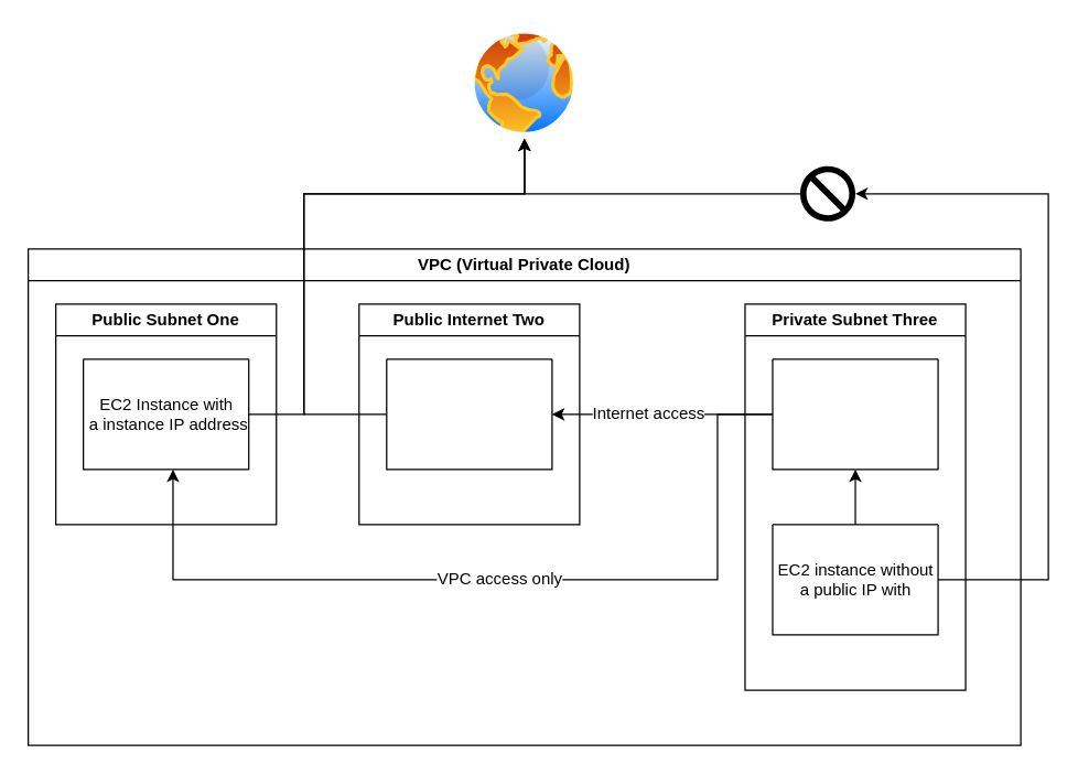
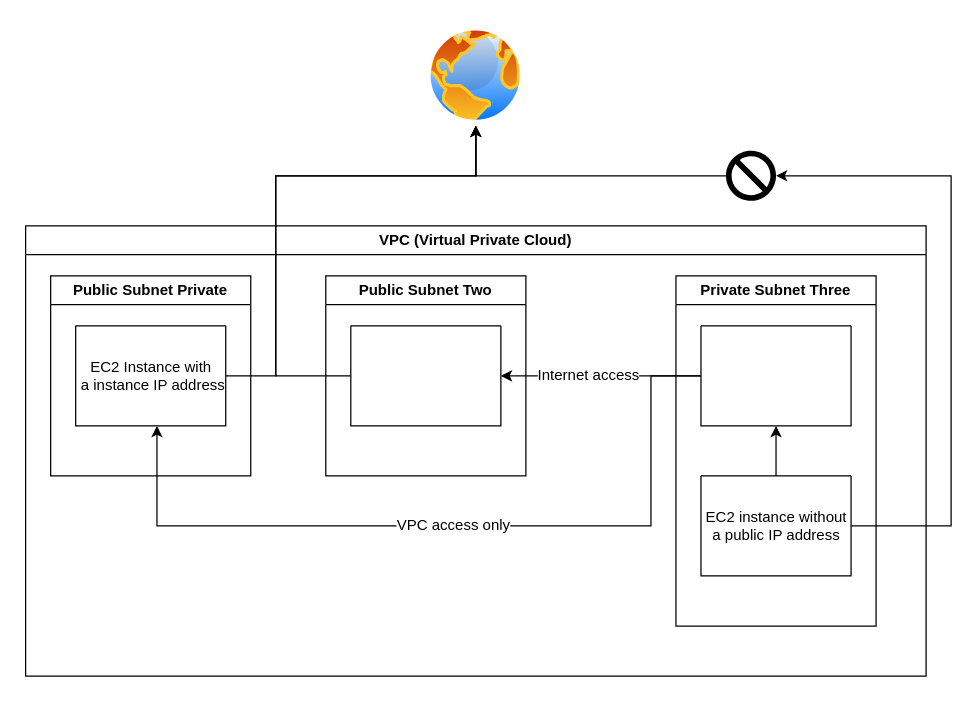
- <mxCell id="3" value="Public Subnet One" style="swimlane;whiteSpace=wrap;html=1;" vertex="1" parent="2"><mxGeometry x="20" y="40" width="160" height="160" as="geometry" /></mxCell>
+ <mxCell id="3" value="Public Subnet Private" style="swimlane;whiteSpace=wrap;html=1;" vertex="1" parent="2"><mxGeometry x="20" y="40" width="160" height="160" as="geometry" /></mxCell>
- <mxCell id="6" value="Public Internet Two" style="swimlane;whiteSpace=wrap;html=1;" vertex="1" parent="2"><mxGeometry x="240" y="40" width="160" height="160" as="geometry" /></mxCell>
+ <mxCell id="6" value="Public Subnet Two" style="swimlane;whiteSpace=wrap;html=1;" vertex="1" parent="2"><mxGeometry x="240" y="40" width="160" height="160" as="geometry" /></mxCell>
- <mxCell id="12" value="EC2 instance without&lt;div&gt;&lt;span style=&quot;background-color: initial;&quot;&gt;a public IP with&lt;/span&gt;&lt;/div&gt;" style="text;html=1;align=center;verticalAlign=middle;resizable=0;points=[];autosize=1;strokeColor=none;fillColor=none;" vertex="1" parent="11"><mxGeometry x="-10" y="20" width="140" height="40" as="geometry" /></mxCell>
+ <mxCell id="12" value="EC2 instance without&lt;div&gt;&lt;span style=&quot;background-color: initial;&quot;&gt;a public IP address&lt;/span&gt;&lt;/div&gt;" style="text;html=1;align=center;verticalAlign=middle;resizable=0;points=[];autosize=1;strokeColor=none;fillColor=none;" vertex="1" parent="11"><mxGeometry x="-10" y="20" width="140" height="40" as="geometry" /></mxCell>
